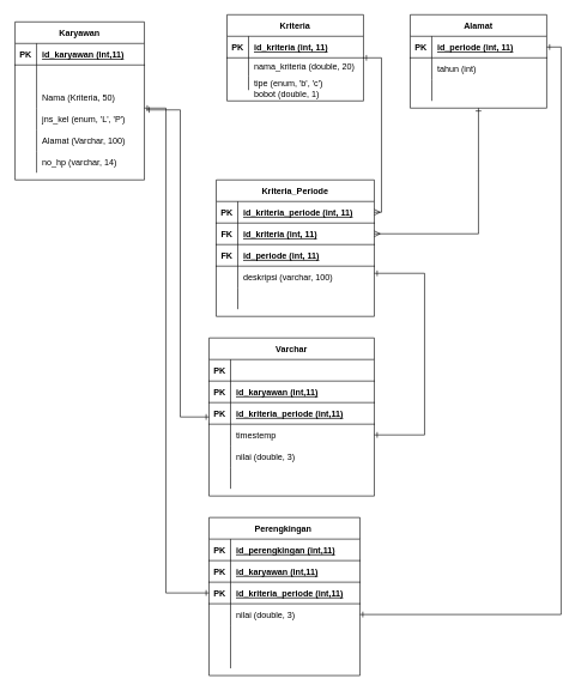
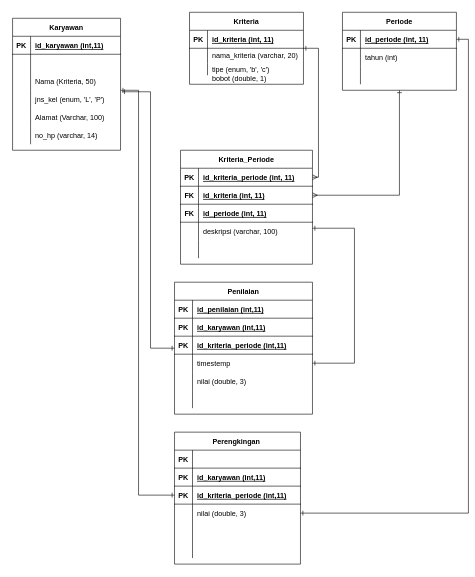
- <mxCell id="32" value="Alamat" style="shape=table;startSize=30;container=1;collapsible=1;childLayout=tableLayout;fixedRows=1;rowLines=0;fontStyle=1;align=center;resizeLast=1;" parent="1" vertex="1"><mxGeometry x="570" y="20" width="190" height="130" as="geometry" /></mxCell>
+ <mxCell id="32" value="Periode" style="shape=table;startSize=30;container=1;collapsible=1;childLayout=tableLayout;fixedRows=1;rowLines=0;fontStyle=1;align=center;resizeLast=1;" parent="1" vertex="1"><mxGeometry x="570" y="20" width="190" height="130" as="geometry" /></mxCell>
- <mxCell id="27" value="nama_kriteria (double, 20)" style="shape=partialRectangle;connectable=0;fillColor=none;top=0;left=0;bottom=0;right=0;align=left;spacingLeft=6;overflow=hidden;" parent="25" vertex="1"><mxGeometry x="30" width="160" height="25" as="geometry"><mxRectangle width="160" height="25" as="alternateBounds" /></mxGeometry></mxCell>
+ <mxCell id="27" value="nama_kriteria (varchar, 20)" style="shape=partialRectangle;connectable=0;fillColor=none;top=0;left=0;bottom=0;right=0;align=left;spacingLeft=6;overflow=hidden;" parent="25" vertex="1"><mxGeometry x="30" width="160" height="25" as="geometry"><mxRectangle width="160" height="25" as="alternateBounds" /></mxGeometry></mxCell>
- <mxCell id="65" value="Varchar" style="shape=table;startSize=30;container=1;collapsible=1;childLayout=tableLayout;fixedRows=1;rowLines=0;fontStyle=1;align=center;resizeLast=1;" parent="1" vertex="1"><mxGeometry x="290" y="470" width="230" height="220" as="geometry" /></mxCell>
+ <mxCell id="65" value="Penilaian" style="shape=table;startSize=30;container=1;collapsible=1;childLayout=tableLayout;fixedRows=1;rowLines=0;fontStyle=1;align=center;resizeLast=1;" parent="1" vertex="1"><mxGeometry x="290" y="470" width="230" height="220" as="geometry" /></mxCell>
+ <mxCell id="68" value="id_penilaian (int,11)" style="shape=partialRectangle;connectable=0;fillColor=none;top=0;left=0;bottom=0;right=0;align=left;spacingLeft=6;fontStyle=5;overflow=hidden;" parent="66" vertex="1"><mxGeometry x="30" width="200" height="30" as="geometry" /></mxCell>
- <mxCell id="88" value="id_perengkingan (int,11)" style="shape=partialRectangle;connectable=0;fillColor=none;top=0;left=0;bottom=0;right=0;align=left;spacingLeft=6;fontStyle=5;overflow=hidden;" parent="86" vertex="1"><mxGeometry x="30" width="180" height="30" as="geometry" /></mxCell>
